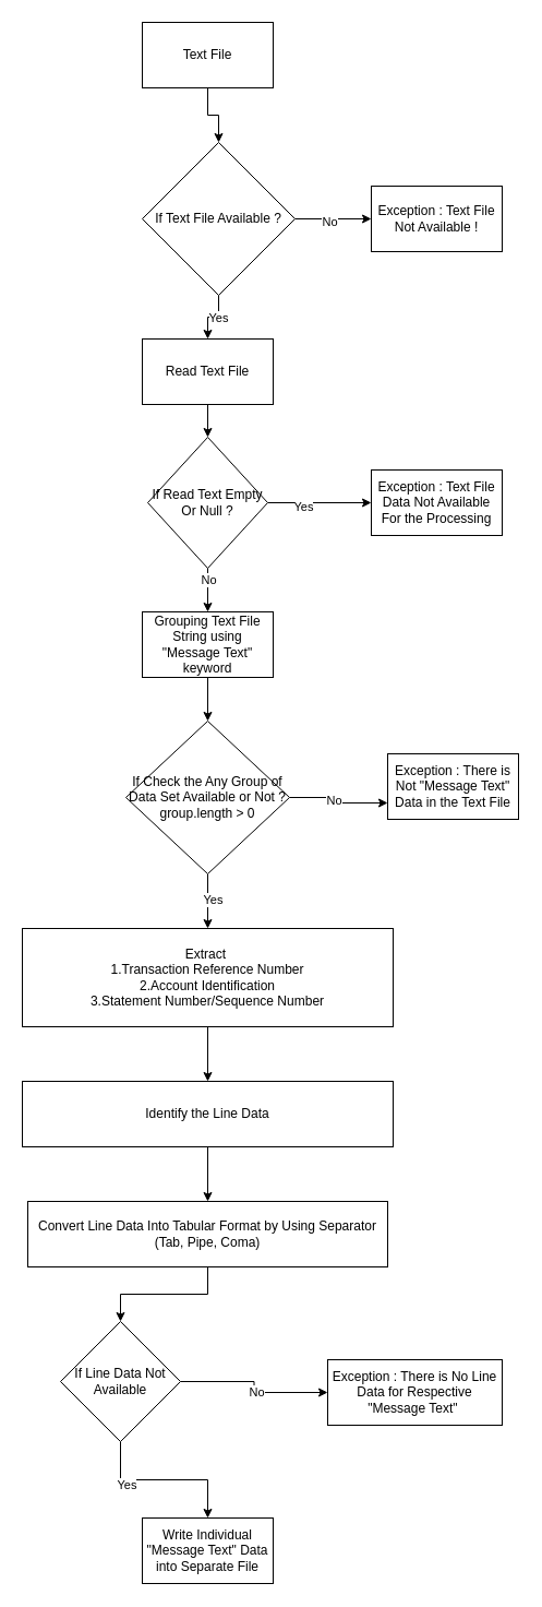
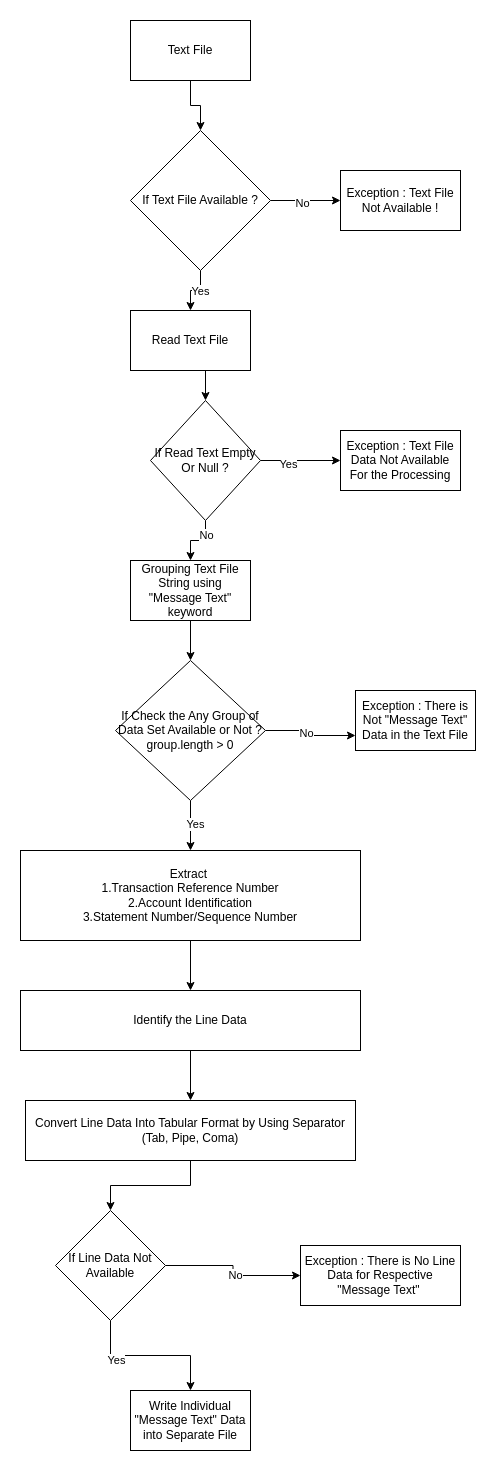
- <mxCell id="16" value="If Read Text Empty Or Null ?" style="rhombus;whiteSpace=wrap;html=1;" vertex="1" parent="1"><mxGeometry x="135" y="400" width="110" height="120" as="geometry" /></mxCell>
+ <mxCell id="16" value="If Read Text Empty Or Null ?" style="rhombus;whiteSpace=wrap;html=1;" vertex="1" parent="1"><mxGeometry x="150" y="400" width="110" height="120" as="geometry" /></mxCell>
